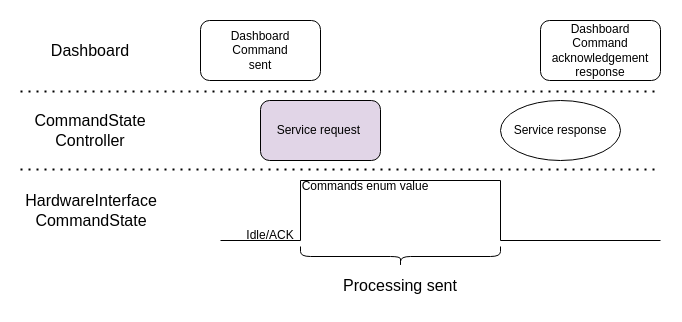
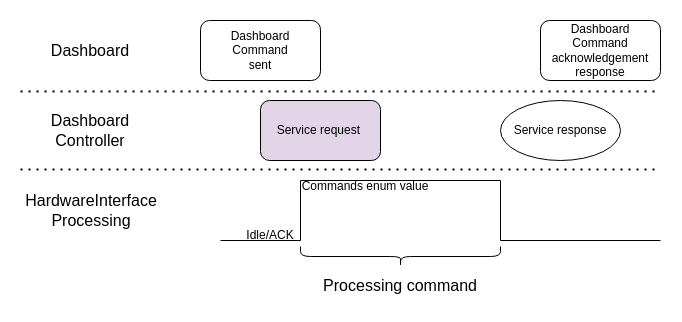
- <mxCell id="14" value="&lt;font style=&quot;font-size: 16px;&quot;&gt;CommandState Controller&lt;/font&gt;" style="text;html=1;strokeColor=none;fillColor=none;align=center;verticalAlign=middle;whiteSpace=wrap;rounded=0;" vertex="1" parent="1"><mxGeometry x="20" y="100" width="140" height="60" as="geometry" /></mxCell>
+ <mxCell id="14" value="&lt;font style=&quot;font-size: 16px;&quot;&gt;Dashboard Controller&lt;/font&gt;" style="text;html=1;strokeColor=none;fillColor=none;align=center;verticalAlign=middle;whiteSpace=wrap;rounded=0;" vertex="1" parent="1"><mxGeometry x="20" y="100" width="140" height="60" as="geometry" /></mxCell>
- <mxCell id="13" value="&lt;font style=&quot;font-size: 16px;&quot;&gt;HardwareInterface&lt;br&gt;CommandState&lt;br&gt;&lt;/font&gt;" style="text;html=1;strokeColor=none;fillColor=none;align=center;verticalAlign=middle;whiteSpace=wrap;rounded=0;" vertex="1" parent="1"><mxGeometry x="21" y="180" width="140" height="60" as="geometry" /></mxCell>
+ <mxCell id="13" value="&lt;font style=&quot;font-size: 16px;&quot;&gt;HardwareInterface&lt;br&gt;Processing&lt;br&gt;&lt;/font&gt;" style="text;html=1;strokeColor=none;fillColor=none;align=center;verticalAlign=middle;whiteSpace=wrap;rounded=0;" vertex="1" parent="1"><mxGeometry x="21" y="180" width="140" height="60" as="geometry" /></mxCell>
- <mxCell id="19" value="Processing sent" style="text;html=1;strokeColor=none;fillColor=none;align=center;verticalAlign=middle;whiteSpace=wrap;rounded=0;fontSize=16;" vertex="1" parent="1"><mxGeometry x="320" y="270" width="160" height="30" as="geometry" /></mxCell>
+ <mxCell id="19" value="Processing command" style="text;html=1;strokeColor=none;fillColor=none;align=center;verticalAlign=middle;whiteSpace=wrap;rounded=0;fontSize=16;" vertex="1" parent="1"><mxGeometry x="320" y="270" width="160" height="30" as="geometry" /></mxCell>
